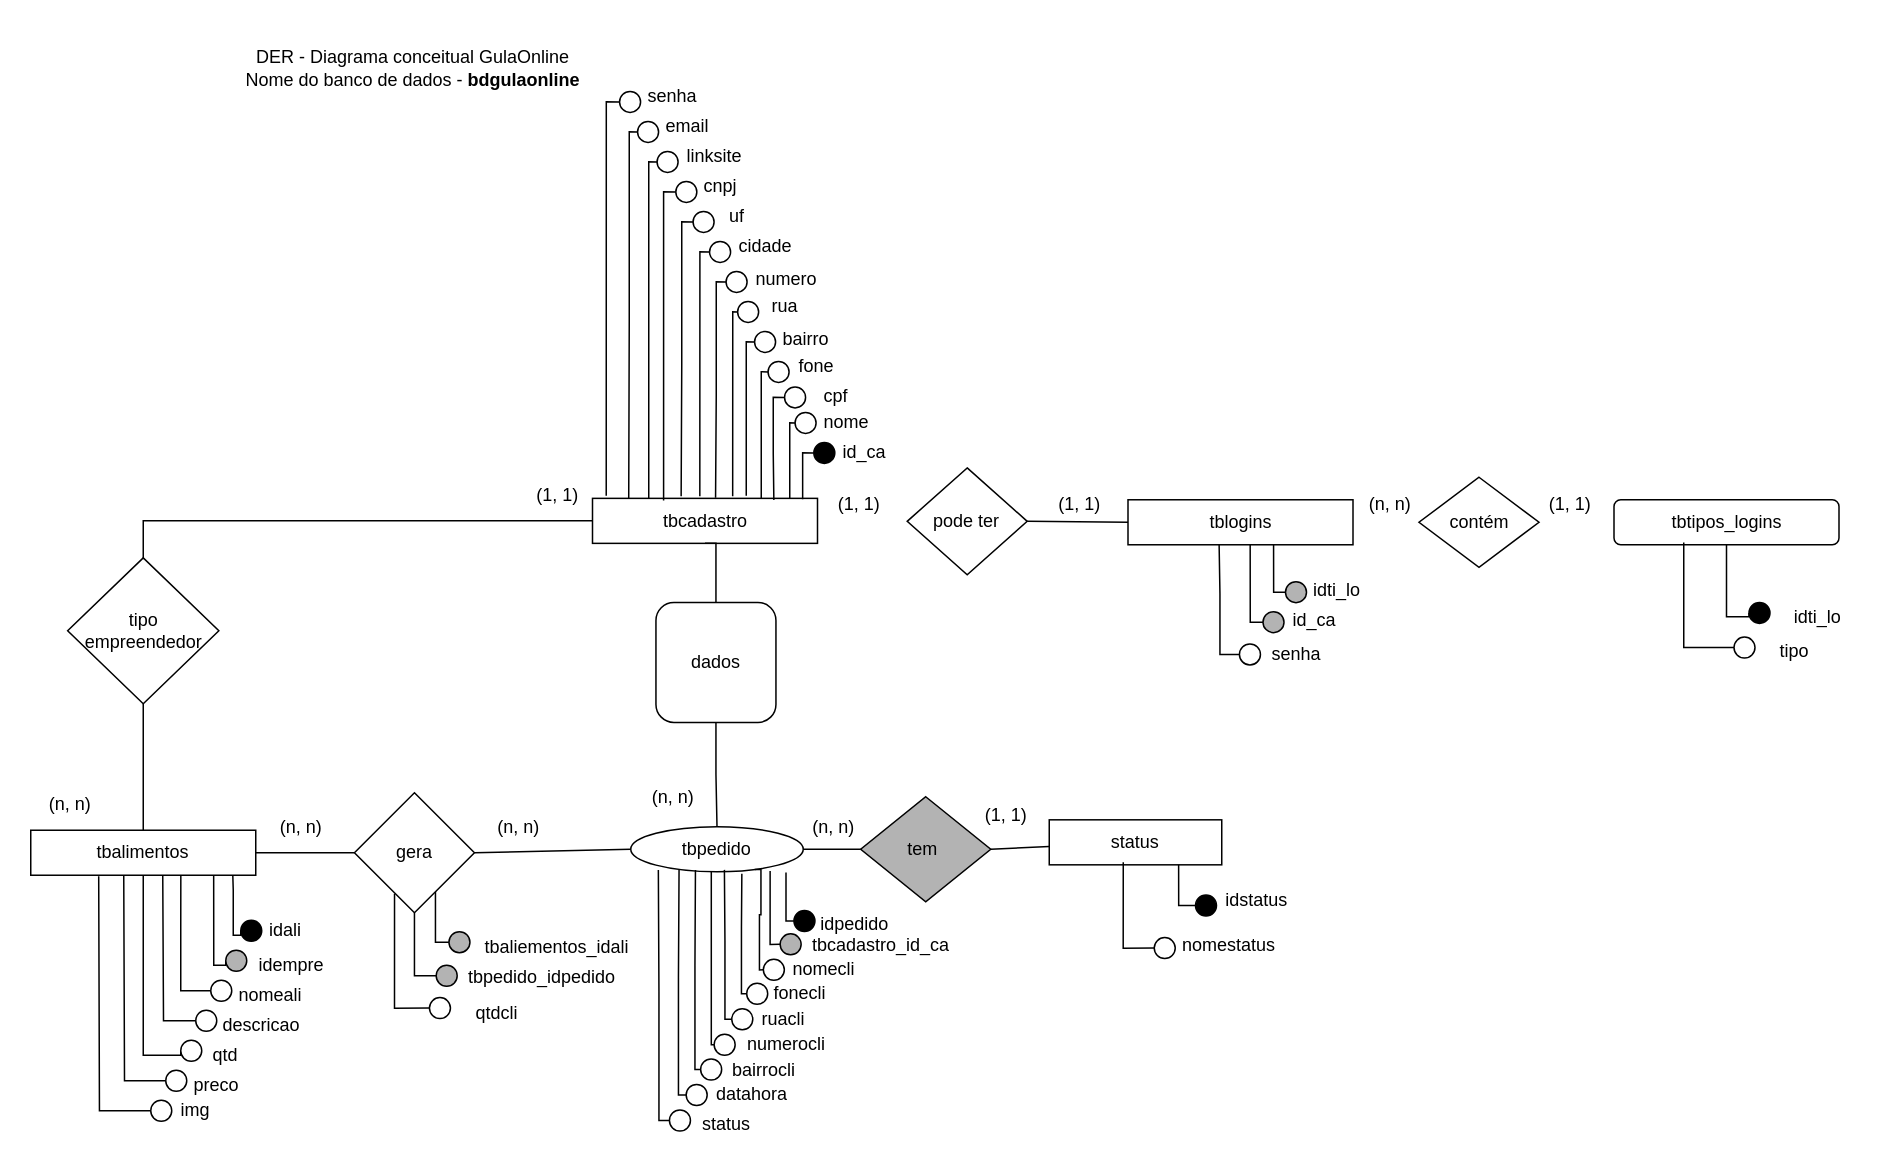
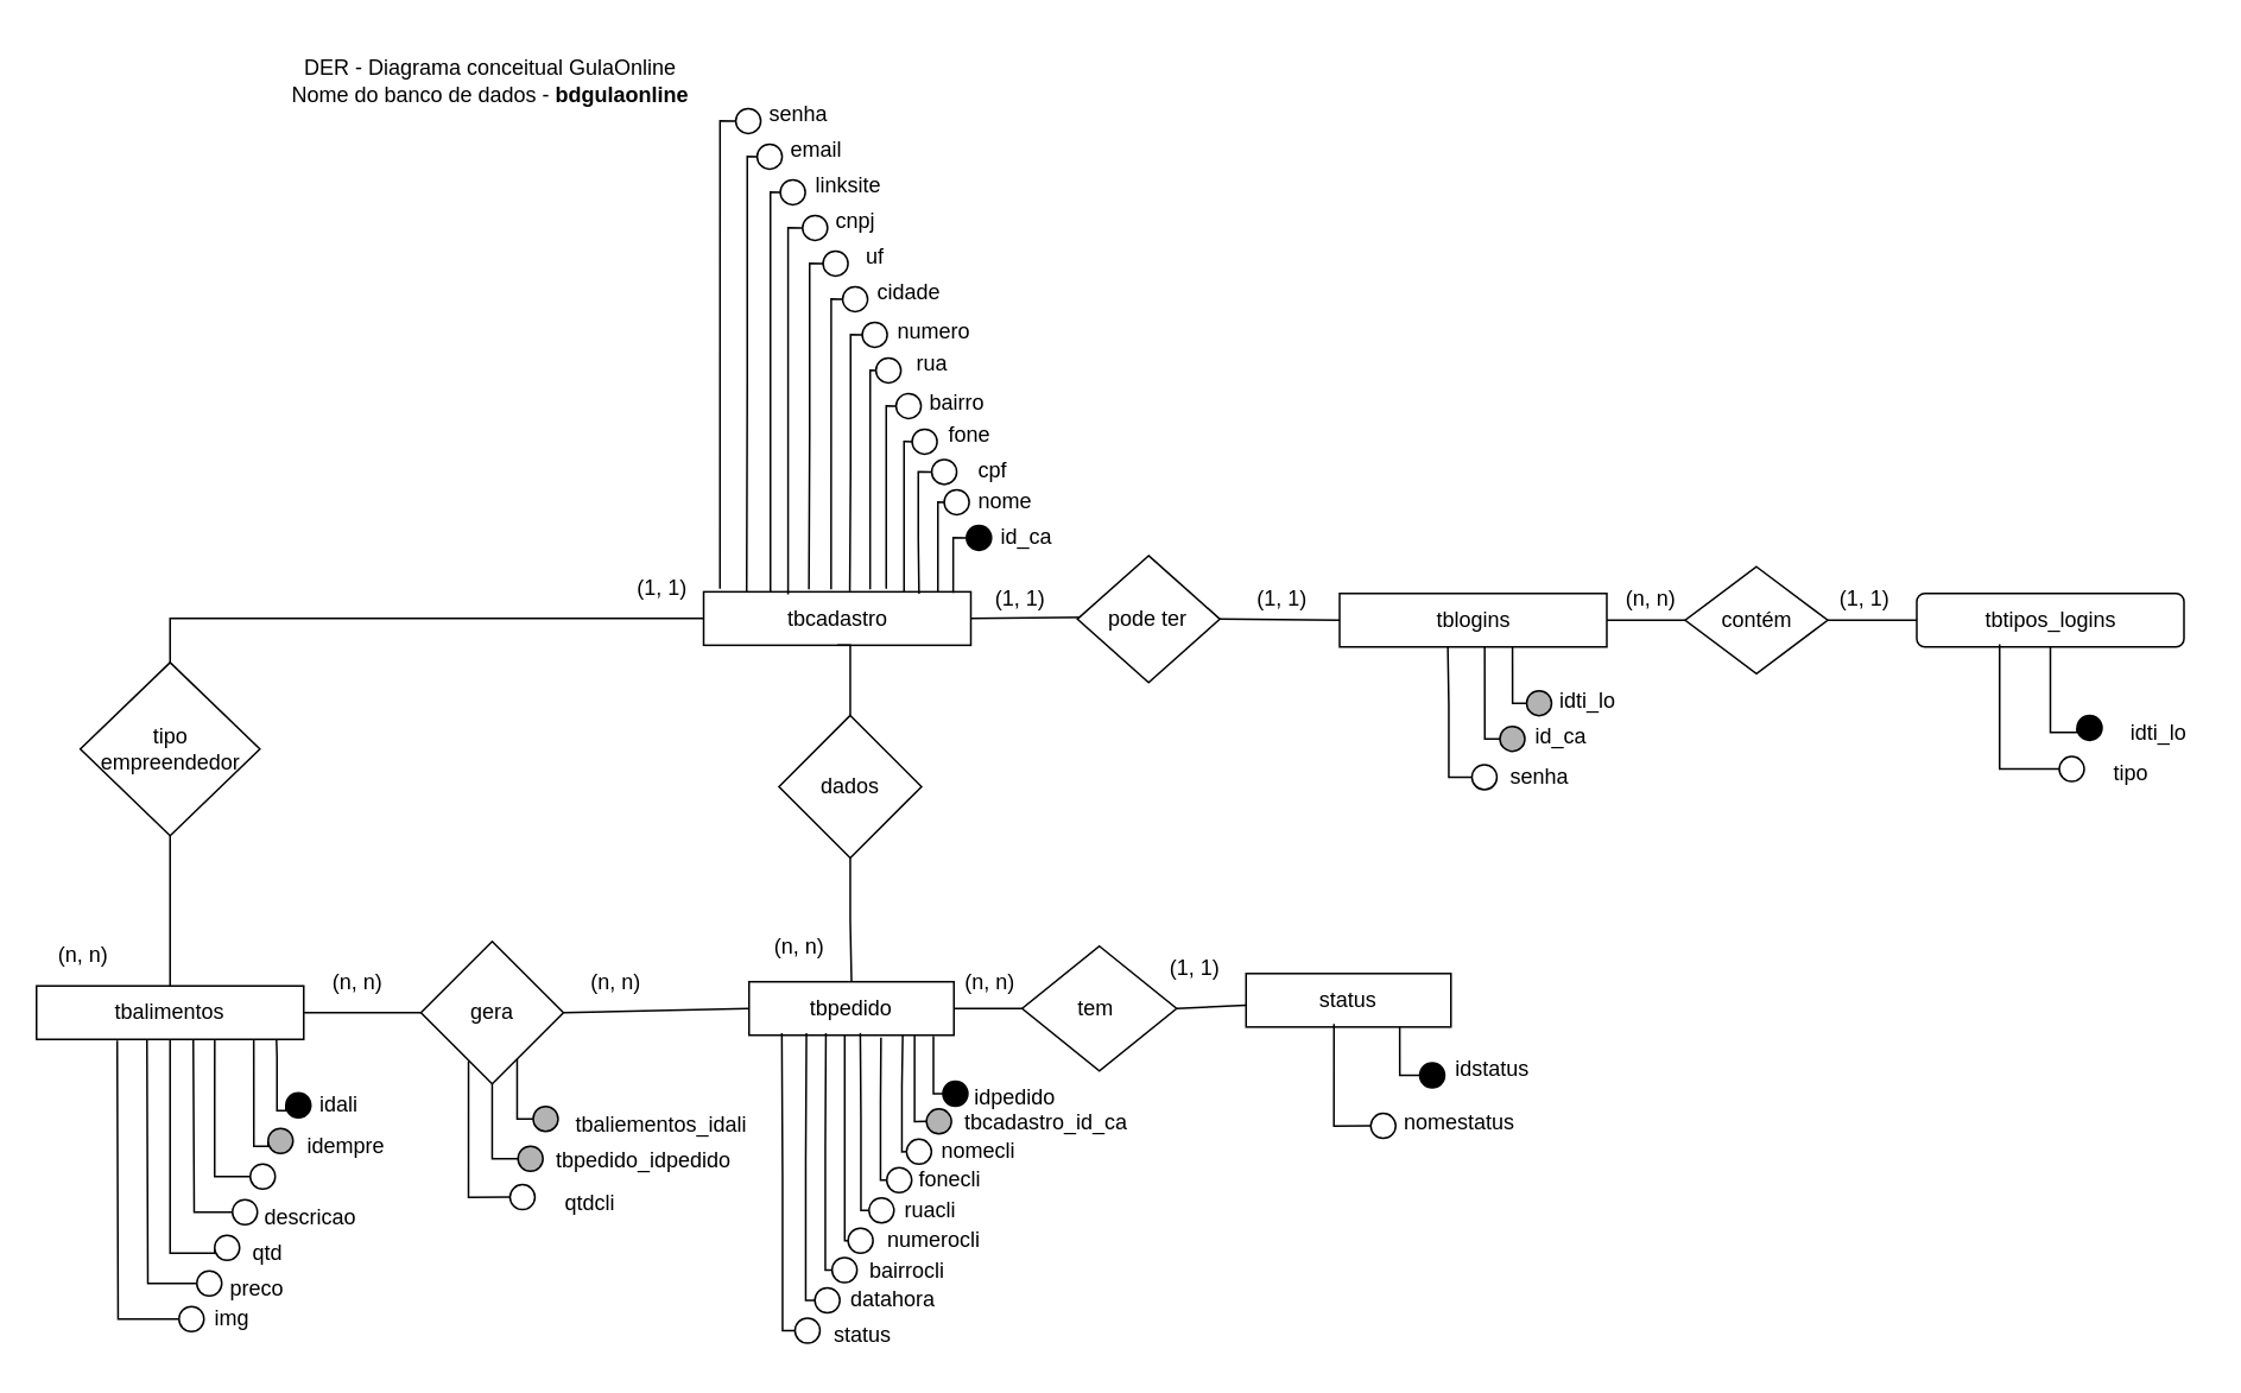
+ <mxCell id="3" style="edgeStyle=none;rounded=0;orthogonalLoop=1;jettySize=auto;html=1;exitX=1;exitY=0.5;exitDx=0;exitDy=0;entryX=0.104;entryY=0.484;entryDx=0;entryDy=0;entryPerimeter=0;endArrow=none;endFill=0;" parent="1" source="5" target="36" edge="1"><mxGeometry relative="1" as="geometry" /></mxCell>
+ <mxCell id="83" style="edgeStyle=none;rounded=0;orthogonalLoop=1;jettySize=auto;html=1;exitX=1;exitY=0.5;exitDx=0;exitDy=0;entryX=0;entryY=0.5;entryDx=0;entryDy=0;endArrow=none;endFill=0;" parent="1" source="85" target="97" edge="1"><mxGeometry relative="1" as="geometry" /></mxCell>
+ <mxCell id="96" style="edgeStyle=none;rounded=0;orthogonalLoop=1;jettySize=auto;html=1;exitX=1;exitY=0.5;exitDx=0;exitDy=0;entryX=0;entryY=0.5;entryDx=0;entryDy=0;endArrow=none;endFill=0;" parent="1" source="97" target="89" edge="1"><mxGeometry relative="1" as="geometry" /></mxCell>
- <mxCell id="154" value="dados" style="whiteSpace=wrap;html=1;rounded=1;" parent="1" vertex="1"><mxGeometry x="436.8" y="401.11" width="80" height="80" as="geometry" /></mxCell>
+ <mxCell id="154" value="dados" style="rhombus;whiteSpace=wrap;html=1;" parent="1" vertex="1"><mxGeometry x="436.8" y="401.11" width="80" height="80" as="geometry" /></mxCell>
- <mxCell id="42" value="tbpedido" style="ellipse;whiteSpace=wrap;html=1;" parent="1" vertex="1"><mxGeometry x="420" y="550.65" width="115" height="30" as="geometry" /></mxCell>
+ <mxCell id="42" value="tbpedido" style="rounded=0;whiteSpace=wrap;html=1;" parent="1" vertex="1"><mxGeometry x="420" y="550.65" width="115" height="30" as="geometry" /></mxCell>
- <mxCell id="128" value="tem&amp;nbsp;" style="rhombus;whiteSpace=wrap;html=1;fillColor=#b3b3b3;" parent="1" vertex="1"><mxGeometry x="573.3" y="530.65" width="86.7" height="70" as="geometry" /></mxCell>
+ <mxCell id="128" value="tem&amp;nbsp;" style="rhombus;whiteSpace=wrap;html=1;" parent="1" vertex="1"><mxGeometry x="573.3" y="530.65" width="86.7" height="70" as="geometry" /></mxCell>
- <mxCell id="64" value="nomeali" style="text;html=1;strokeColor=none;fillColor=none;align=center;verticalAlign=middle;whiteSpace=wrap;rounded=0;" parent="1" vertex="1"><mxGeometry x="160" y="652.99" width="40" height="20" as="geometry" /></mxCell>
